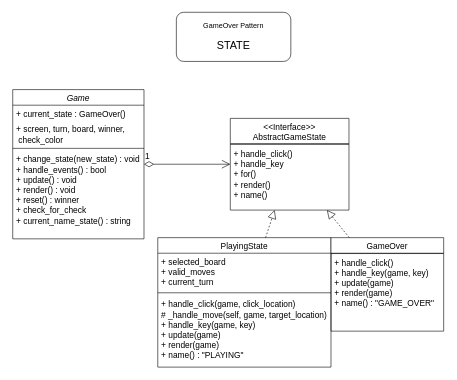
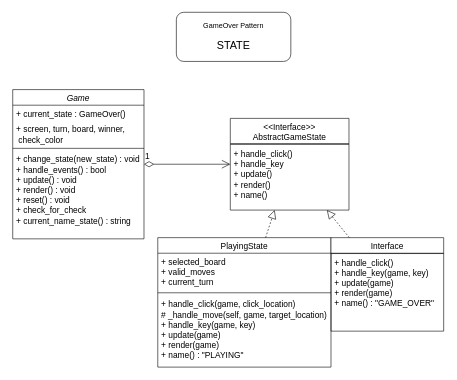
- <mxCell id="19" value="+ handle_click()&#10;+ handle_key&#10;+ for()&#10;+ render()&#10;+ name()" style="text;align=left;verticalAlign=top;spacingLeft=4;spacingRight=4;overflow=hidden;rotatable=0;points=[[0,0.5],[1,0.5]];portConstraint=eastwest;labelBackgroundColor=none;fontSize=14;" vertex="1" parent="17"><mxGeometry y="45" width="198" height="103" as="geometry" /></mxCell>
+ <mxCell id="19" value="+ handle_click()&#10;+ handle_key&#10;+ update()&#10;+ render()&#10;+ name()" style="text;align=left;verticalAlign=top;spacingLeft=4;spacingRight=4;overflow=hidden;rotatable=0;points=[[0,0.5],[1,0.5]];portConstraint=eastwest;labelBackgroundColor=none;fontSize=14;" vertex="1" parent="17"><mxGeometry y="45" width="198" height="103" as="geometry" /></mxCell>
- <mxCell id="6" value="+ change_state(new_state) : void&#10;+ handle_events() : bool&#10;+ update() : void&#10;+ render() : void&#10;+ reset() : winner &#10;+ check_for_check&#10;+ current_name_state() : string" style="text;align=left;verticalAlign=top;spacingLeft=4;spacingRight=4;overflow=hidden;rotatable=0;points=[[0,0.5],[1,0.5]];portConstraint=eastwest;labelBackgroundColor=none;fontSize=14;" vertex="1" parent="2"><mxGeometry y="102" width="219" height="147" as="geometry" /></mxCell>
+ <mxCell id="6" value="+ change_state(new_state) : void&#10;+ handle_events() : bool&#10;+ update() : void&#10;+ render() : void&#10;+ reset() : void &#10;+ check_for_check&#10;+ current_name_state() : string" style="text;align=left;verticalAlign=top;spacingLeft=4;spacingRight=4;overflow=hidden;rotatable=0;points=[[0,0.5],[1,0.5]];portConstraint=eastwest;labelBackgroundColor=none;fontSize=14;" vertex="1" parent="2"><mxGeometry y="102" width="219" height="147" as="geometry" /></mxCell>
- <mxCell id="12" value="GameOver" style="swimlane;fontStyle=0;align=center;verticalAlign=top;childLayout=stackLayout;horizontal=1;startSize=26;horizontalStack=0;resizeParent=1;resizeLast=0;collapsible=1;marginBottom=0;rounded=0;shadow=0;strokeWidth=1;labelBackgroundColor=none;fontSize=14;" vertex="1" parent="1"><mxGeometry x="551" y="396" width="188" height="156" as="geometry"><mxRectangle x="550" y="140" width="160" height="26" as="alternateBounds" /></mxGeometry></mxCell>
+ <mxCell id="12" value="Interface" style="swimlane;fontStyle=0;align=center;verticalAlign=top;childLayout=stackLayout;horizontal=1;startSize=26;horizontalStack=0;resizeParent=1;resizeLast=0;collapsible=1;marginBottom=0;rounded=0;shadow=0;strokeWidth=1;labelBackgroundColor=none;fontSize=14;" vertex="1" parent="1"><mxGeometry x="551" y="396" width="188" height="156" as="geometry"><mxRectangle x="550" y="140" width="160" height="26" as="alternateBounds" /></mxGeometry></mxCell>
